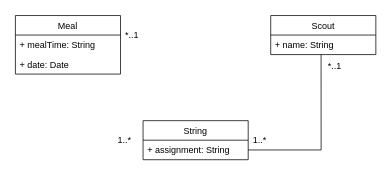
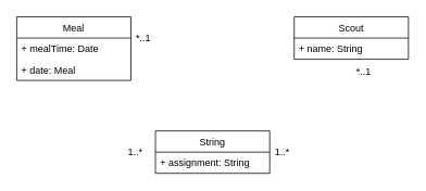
- <mxCell id="3" value="+ mealTime: String&#10;" style="text;strokeColor=none;fillColor=none;align=left;verticalAlign=top;spacingLeft=4;spacingRight=4;overflow=hidden;rotatable=0;points=[[0,0.5],[1,0.5]];portConstraint=eastwest;" vertex="1" parent="2"><mxGeometry y="26" width="140" height="26" as="geometry" /></mxCell>
+ <mxCell id="3" value="+ mealTime: Date&#10;" style="text;strokeColor=none;fillColor=none;align=left;verticalAlign=top;spacingLeft=4;spacingRight=4;overflow=hidden;rotatable=0;points=[[0,0.5],[1,0.5]];portConstraint=eastwest;" vertex="1" parent="2"><mxGeometry y="26" width="140" height="26" as="geometry" /></mxCell>
- <mxCell id="4" value="+ date: Date" style="text;strokeColor=none;fillColor=none;align=left;verticalAlign=top;spacingLeft=4;spacingRight=4;overflow=hidden;rotatable=0;points=[[0,0.5],[1,0.5]];portConstraint=eastwest;" vertex="1" parent="2"><mxGeometry y="52" width="140" height="26" as="geometry" /></mxCell>
+ <mxCell id="4" value="+ date: Meal" style="text;strokeColor=none;fillColor=none;align=left;verticalAlign=top;spacingLeft=4;spacingRight=4;overflow=hidden;rotatable=0;points=[[0,0.5],[1,0.5]];portConstraint=eastwest;" vertex="1" parent="2"><mxGeometry y="52" width="140" height="26" as="geometry" /></mxCell>
- <mxCell id="9" style="edgeStyle=orthogonalEdgeStyle;rounded=0;orthogonalLoop=1;jettySize=auto;html=1;exitX=1;exitY=0.5;exitDx=0;exitDy=0;entryX=0.479;entryY=1;entryDx=0;entryDy=0;endArrow=none;endFill=0;entryPerimeter=0;" edge="1" parent="1" source="8" target="6"><mxGeometry relative="1" as="geometry"><mxPoint x="500" y="85" as="targetPoint" /></mxGeometry></mxCell>
